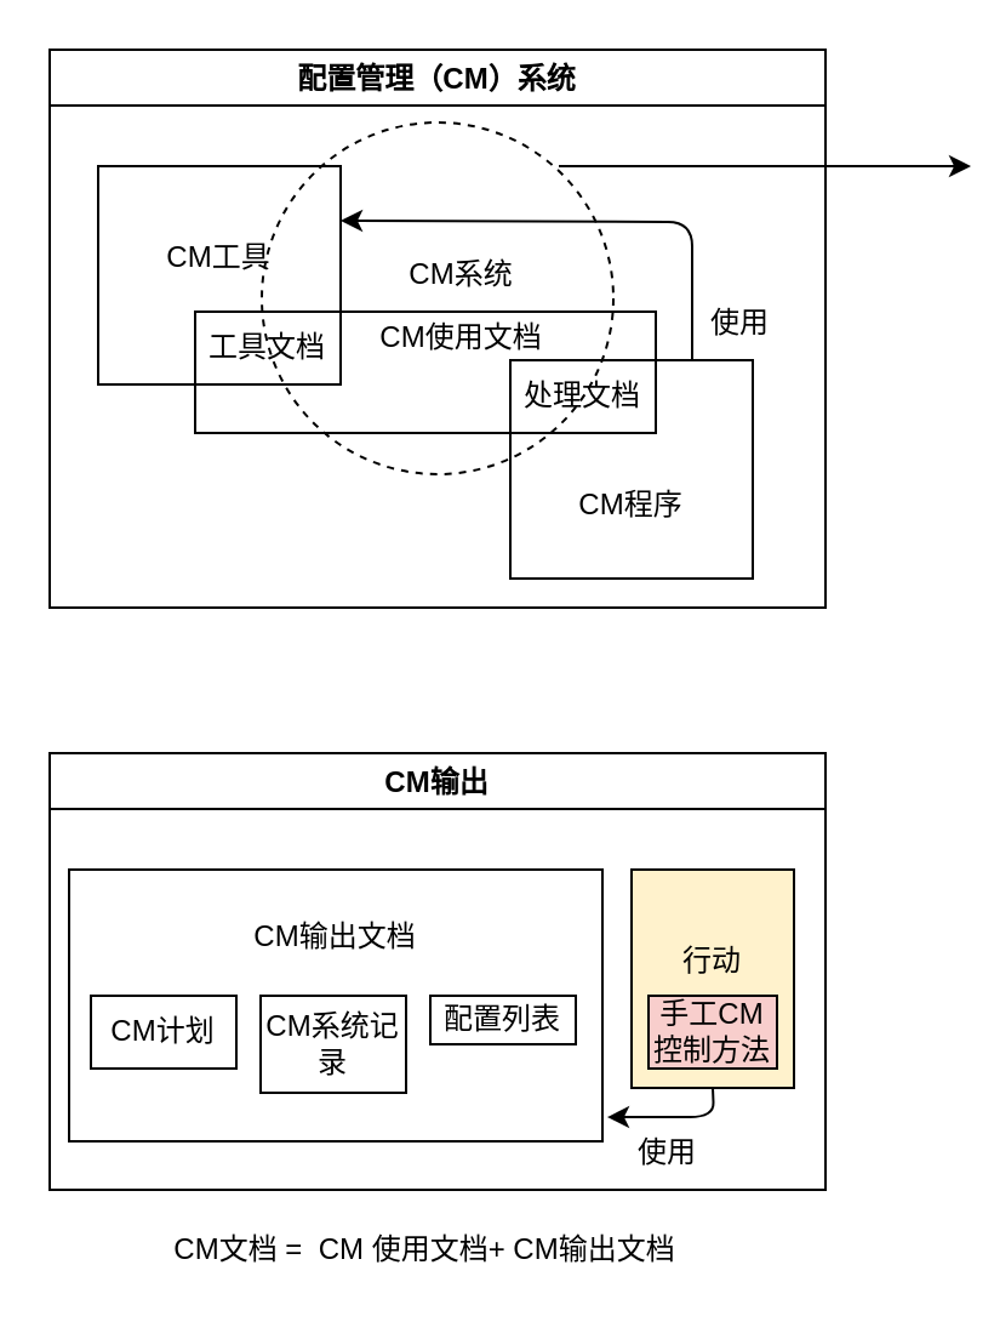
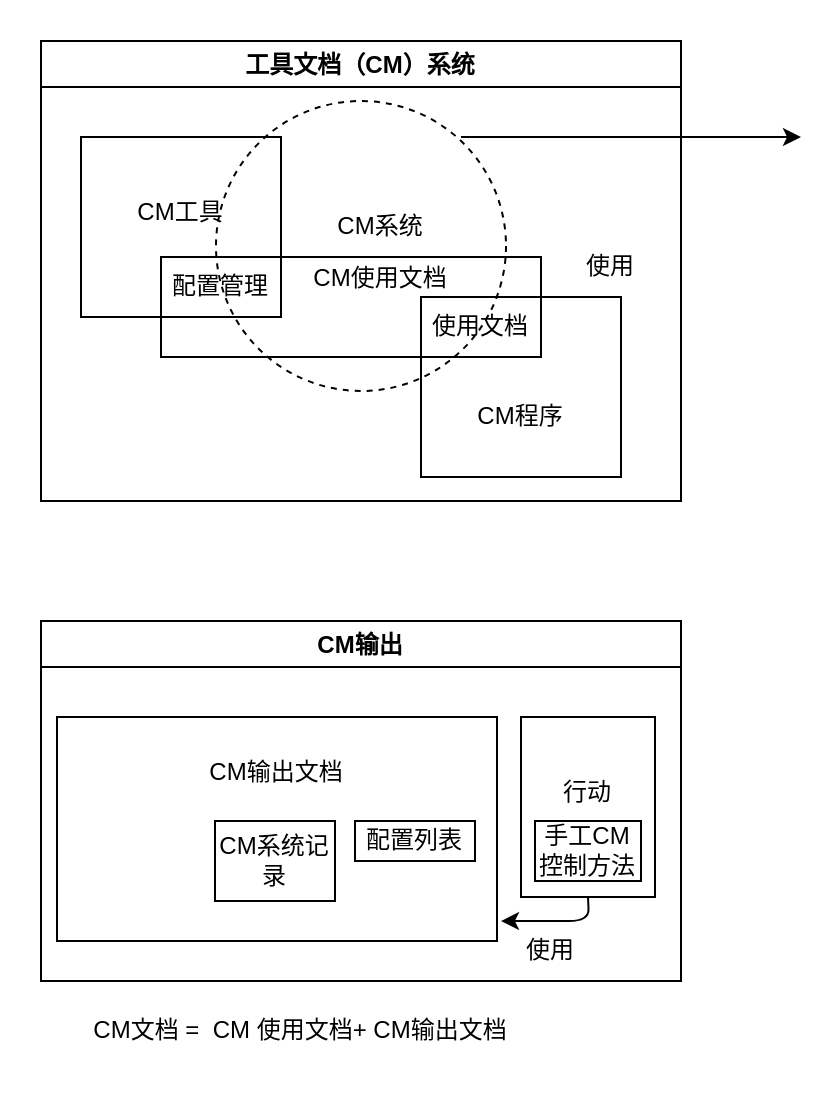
- <mxCell id="2" value="配置管理（CM）系统" style="swimlane;" vertex="1" parent="1"><mxGeometry x="20" y="20" width="320" height="230" as="geometry" /></mxCell>
+ <mxCell id="2" value="工具文档（CM）系统" style="swimlane;" vertex="1" parent="1"><mxGeometry x="20" y="20" width="320" height="230" as="geometry" /></mxCell>
- <mxCell id="4" style="edgeStyle=none;html=1;exitX=0.75;exitY=0;exitDx=0;exitDy=0;entryX=1;entryY=0.25;entryDx=0;entryDy=0;endArrow=classic;endFill=1;" edge="1" parent="2" source="5" target="3"><mxGeometry relative="1" as="geometry"><Array as="points"><mxPoint x="265" y="71" /></Array></mxGeometry></mxCell>
- <mxCell id="6" value="&lt;span&gt;工具文档&lt;/span&gt;" style="rounded=0;whiteSpace=wrap;html=1;" vertex="1" parent="2"><mxGeometry x="60" y="108" width="60" height="30" as="geometry" /></mxCell>
+ <mxCell id="6" value="&lt;span&gt;配置管理&lt;/span&gt;" style="rounded=0;whiteSpace=wrap;html=1;" vertex="1" parent="2"><mxGeometry x="60" y="108" width="60" height="30" as="geometry" /></mxCell>
- <mxCell id="7" value="&lt;span&gt;处理文档&lt;/span&gt;" style="rounded=0;whiteSpace=wrap;html=1;" vertex="1" parent="2"><mxGeometry x="190" y="128" width="60" height="30" as="geometry" /></mxCell>
+ <mxCell id="7" value="&lt;span&gt;使用文档&lt;/span&gt;" style="rounded=0;whiteSpace=wrap;html=1;" vertex="1" parent="2"><mxGeometry x="190" y="128" width="60" height="30" as="geometry" /></mxCell>
- <mxCell id="20" value="行动&lt;br&gt;&lt;br&gt;" style="rounded=0;whiteSpace=wrap;html=1;fillColor=#fff2cc;" vertex="1" parent="14"><mxGeometry x="240" y="48" width="67" height="90" as="geometry" /></mxCell>
+ <mxCell id="20" value="行动&lt;br&gt;&lt;br&gt;" style="rounded=0;whiteSpace=wrap;html=1;" vertex="1" parent="14"><mxGeometry x="240" y="48" width="67" height="90" as="geometry" /></mxCell>
- <mxCell id="16" value="&lt;span&gt;CM计划&lt;/span&gt;" style="rounded=0;whiteSpace=wrap;html=1;" vertex="1" parent="14"><mxGeometry x="17" y="100" width="60" height="30" as="geometry" /></mxCell>
- <mxCell id="21" value="手工CM控制方法" style="rounded=0;whiteSpace=wrap;html=1;fillColor=#f8cecc;" vertex="1" parent="14"><mxGeometry x="247" y="100" width="53" height="30" as="geometry" /></mxCell>
+ <mxCell id="21" value="手工CM控制方法" style="rounded=0;whiteSpace=wrap;html=1;" vertex="1" parent="14"><mxGeometry x="247" y="100" width="53" height="30" as="geometry" /></mxCell>
- <mxCell id="23" value="CM文档 =&amp;nbsp; CM 使用文档+ CM输出文档" style="text;html=1;strokeColor=none;fillColor=none;align=center;verticalAlign=middle;whiteSpace=wrap;rounded=0;dashed=1;" vertex="1" parent="1"><mxGeometry x="50" y="500" width="250" height="30" as="geometry" /></mxCell>
+ <mxCell id="23" value="CM文档 =&amp;nbsp; CM 使用文档+ CM输出文档" style="text;html=1;strokeColor=none;fillColor=none;align=center;verticalAlign=middle;whiteSpace=wrap;rounded=0;dashed=1;" vertex="1" parent="1"><mxGeometry x="25" y="500" width="250" height="30" as="geometry" /></mxCell>
